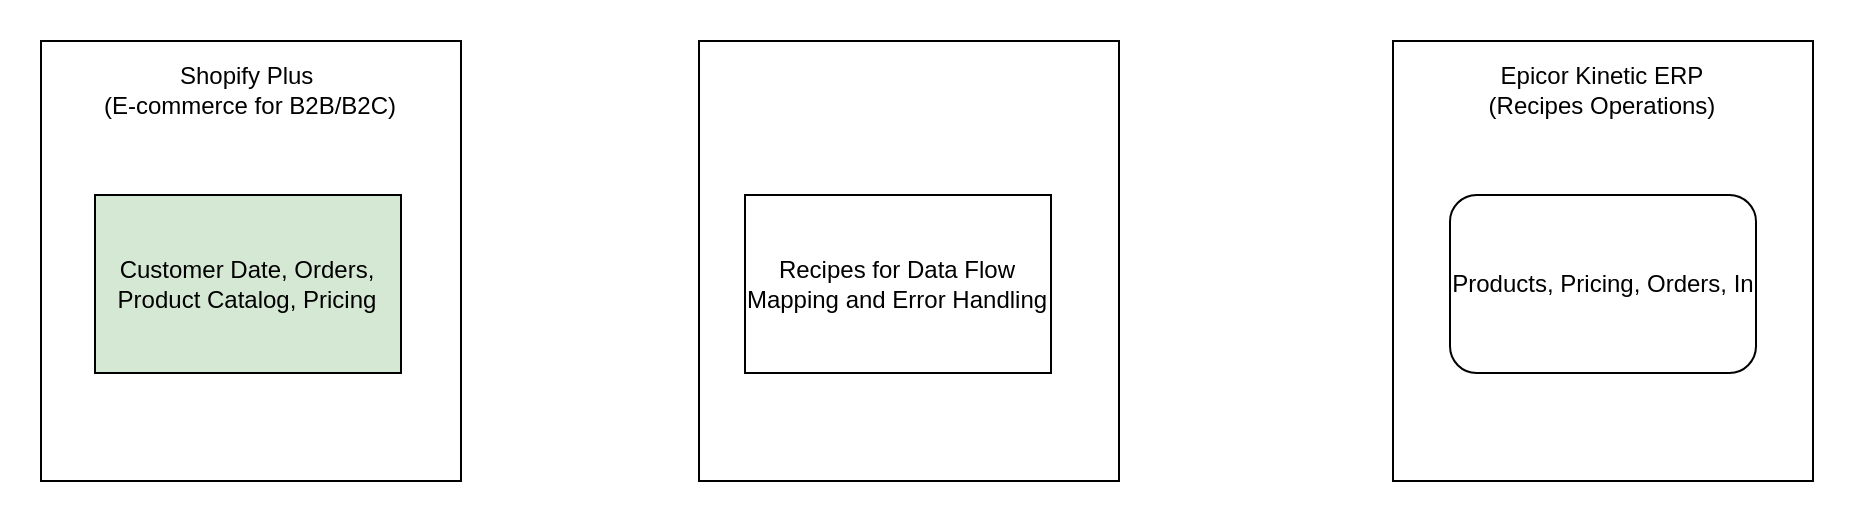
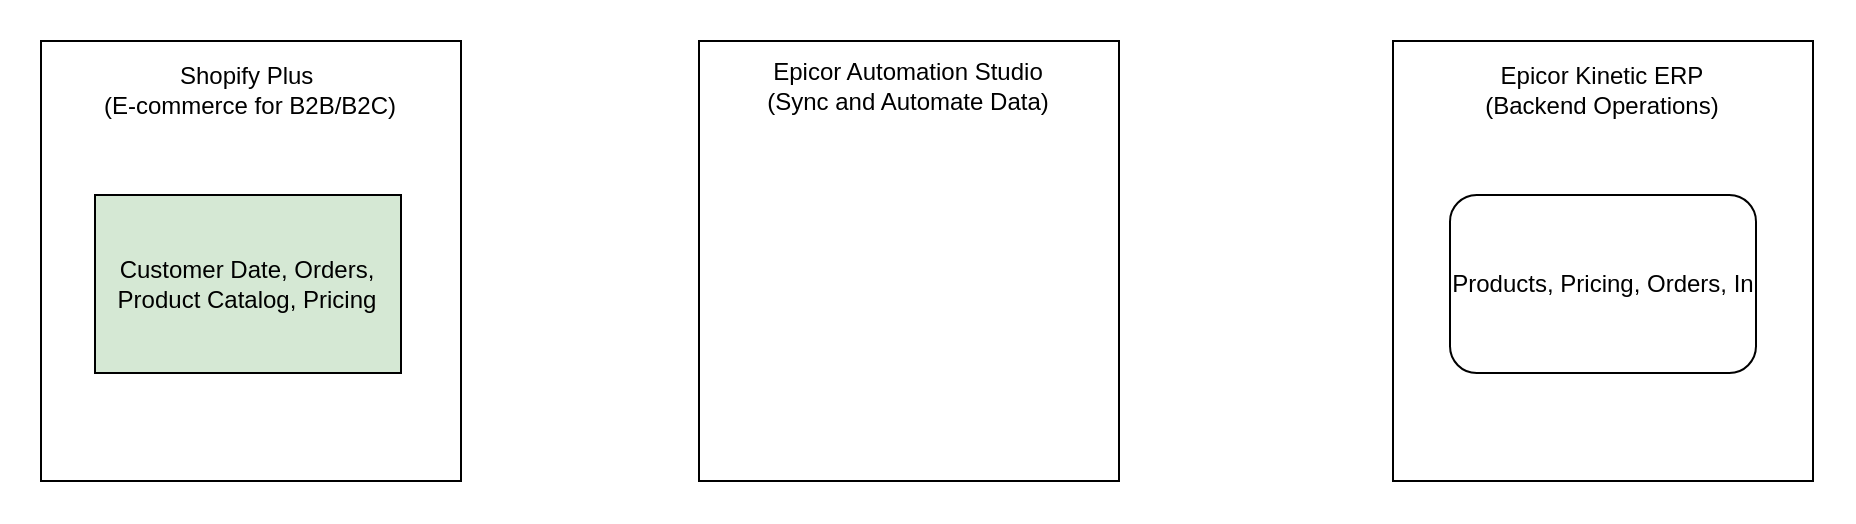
+ <mxCell id="9" value="Epicor Automation Studio&lt;div&gt;(Sync and Automate Data)&lt;/div&gt;" style="text;html=1;align=center;verticalAlign=middle;whiteSpace=wrap;rounded=0;fontStyle=0" vertex="1" parent="1"><mxGeometry x="371" y="28" width="166" height="30" as="geometry" /></mxCell>
- <mxCell id="10" value="Epicor Kinetic ERP&lt;div&gt;(Recipes Operations)&lt;/div&gt;" style="text;html=1;align=center;verticalAlign=middle;whiteSpace=wrap;rounded=0;fontStyle=0" vertex="1" parent="1"><mxGeometry x="718" y="30" width="166" height="30" as="geometry" /></mxCell>
+ <mxCell id="10" value="Epicor Kinetic ERP&lt;div&gt;(Backend Operations)&lt;/div&gt;" style="text;html=1;align=center;verticalAlign=middle;whiteSpace=wrap;rounded=0;fontStyle=0" vertex="1" parent="1"><mxGeometry x="718" y="30" width="166" height="30" as="geometry" /></mxCell>
- <mxCell id="6" value="Recipes for Data Flow Mapping and Error Handling" style="rounded=0;whiteSpace=wrap;html=1;" vertex="1" parent="1"><mxGeometry x="372" y="97" width="153" height="89" as="geometry" /></mxCell>
